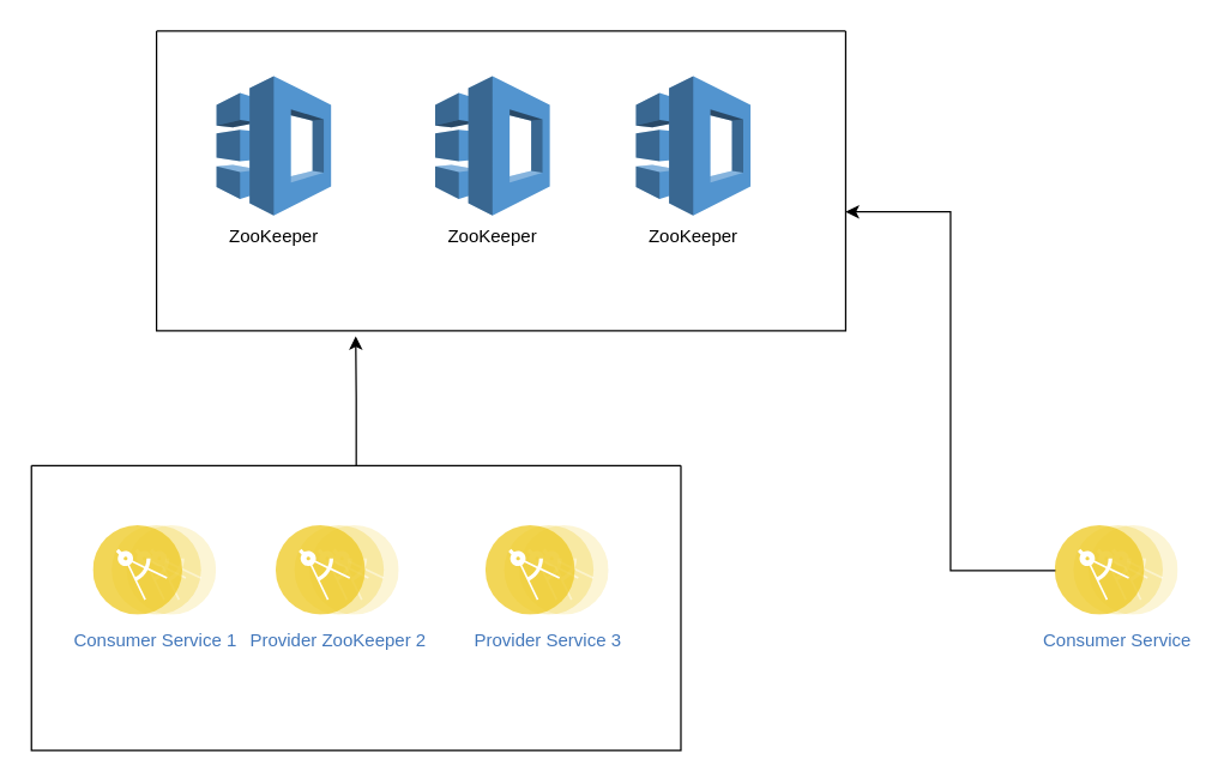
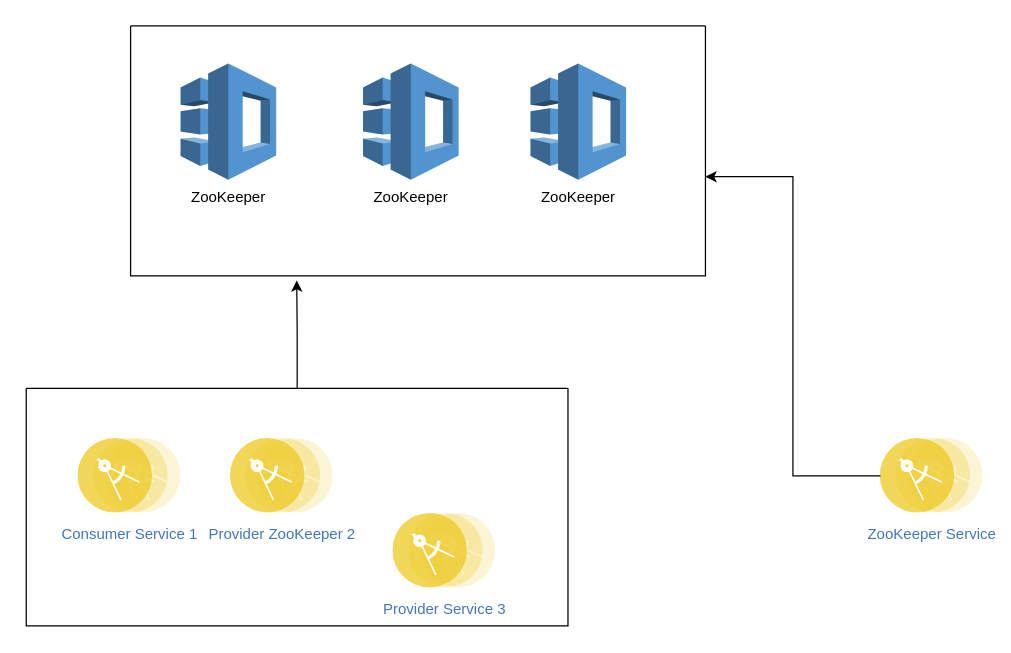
- <mxCell id="8" value="Provider Service&amp;nbsp;3" style="image;aspect=fixed;perimeter=ellipsePerimeter;html=1;align=center;shadow=0;dashed=0;fontColor=#4277BB;labelBackgroundColor=default;fontSize=12;spacingTop=3;image=img/lib/ibm/applications/microservice.svg;" vertex="1" parent="1"><mxGeometry x="324" y="350" width="82.2" height="60" as="geometry" /></mxCell>
+ <mxCell id="8" value="Provider Service&amp;nbsp;3" style="image;aspect=fixed;perimeter=ellipsePerimeter;html=1;align=center;shadow=0;dashed=0;fontColor=#4277BB;labelBackgroundColor=default;fontSize=12;spacingTop=3;image=img/lib/ibm/applications/microservice.svg;" vertex="1" parent="1"><mxGeometry x="314" y="410" width="82.2" height="60" as="geometry" /></mxCell>
- <mxCell id="9" value="Consumer Service" style="image;aspect=fixed;perimeter=ellipsePerimeter;html=1;align=center;shadow=0;dashed=0;fontColor=#4277BB;labelBackgroundColor=default;fontSize=12;spacingTop=3;image=img/lib/ibm/applications/microservice.svg;" vertex="1" parent="1"><mxGeometry x="704" y="350" width="82.2" height="60" as="geometry" /></mxCell>
+ <mxCell id="9" value="ZooKeeper Service" style="image;aspect=fixed;perimeter=ellipsePerimeter;html=1;align=center;shadow=0;dashed=0;fontColor=#4277BB;labelBackgroundColor=default;fontSize=12;spacingTop=3;image=img/lib/ibm/applications/microservice.svg;" vertex="1" parent="1"><mxGeometry x="704" y="350" width="82.2" height="60" as="geometry" /></mxCell>
